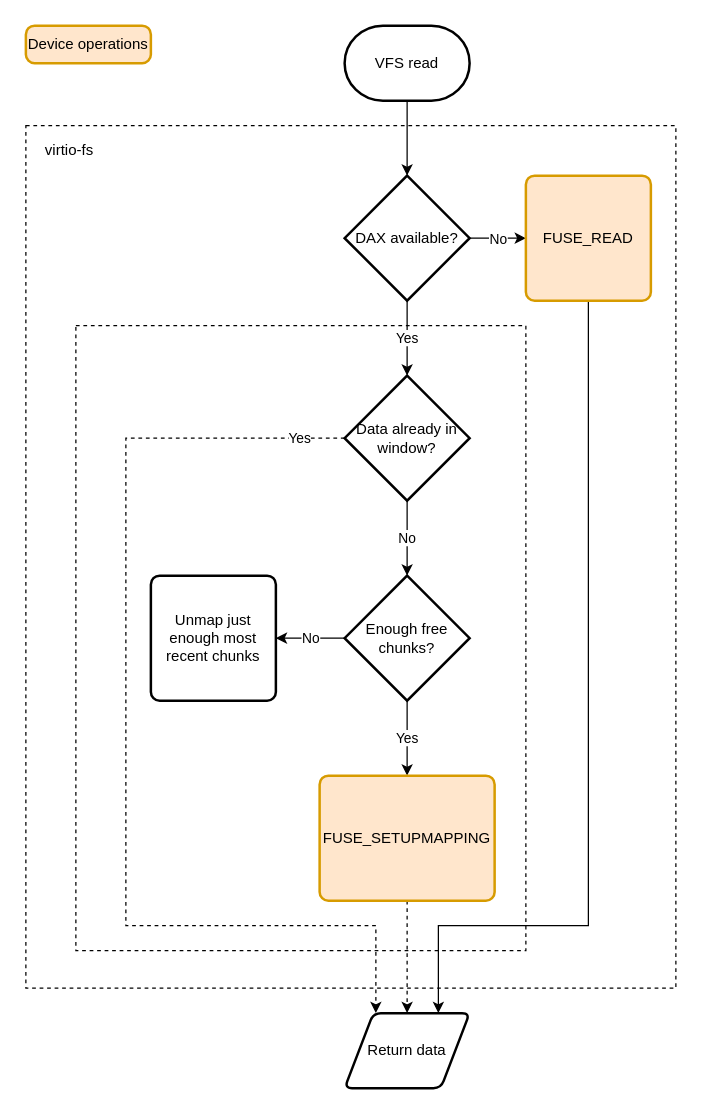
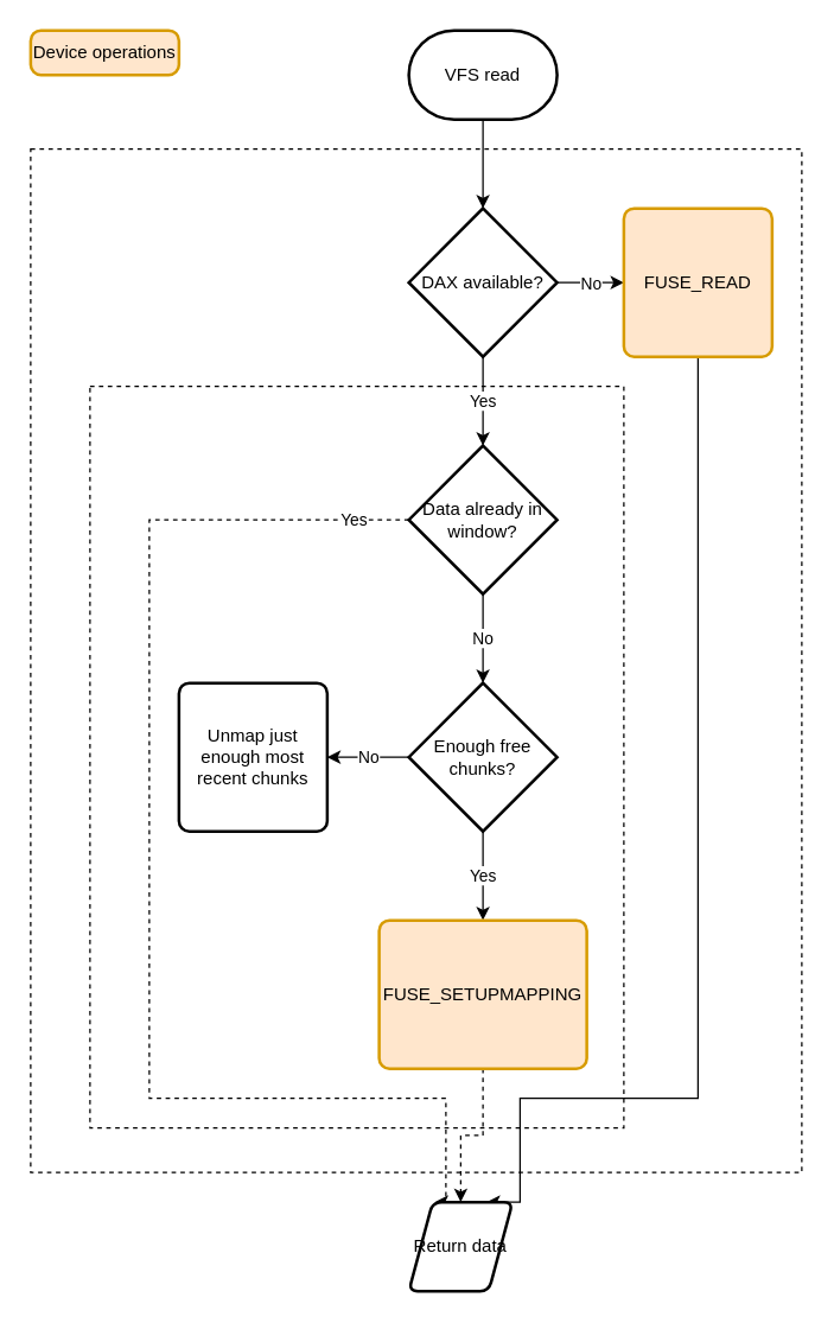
- <mxCell id="21" value="virtio-fs" style="text;html=1;strokeColor=none;fillColor=none;align=center;verticalAlign=middle;whiteSpace=wrap;rounded=0;dashed=1;" vertex="1" parent="1"><mxGeometry x="30" y="110" width="50" height="20" as="geometry" /></mxCell>
- <mxCell id="20" value="Return data" style="shape=parallelogram;html=1;strokeWidth=2;perimeter=parallelogramPerimeter;whiteSpace=wrap;rounded=1;arcSize=12;size=0.23;" vertex="1" parent="1"><mxGeometry x="275" y="810" width="100" height="60" as="geometry" /></mxCell>
+ <mxCell id="20" value="Return data" style="shape=parallelogram;html=1;strokeWidth=2;perimeter=parallelogramPerimeter;whiteSpace=wrap;rounded=1;arcSize=12;size=0.23;" vertex="1" parent="1"><mxGeometry x="275" y="810" width="70" height="60" as="geometry" /></mxCell>
